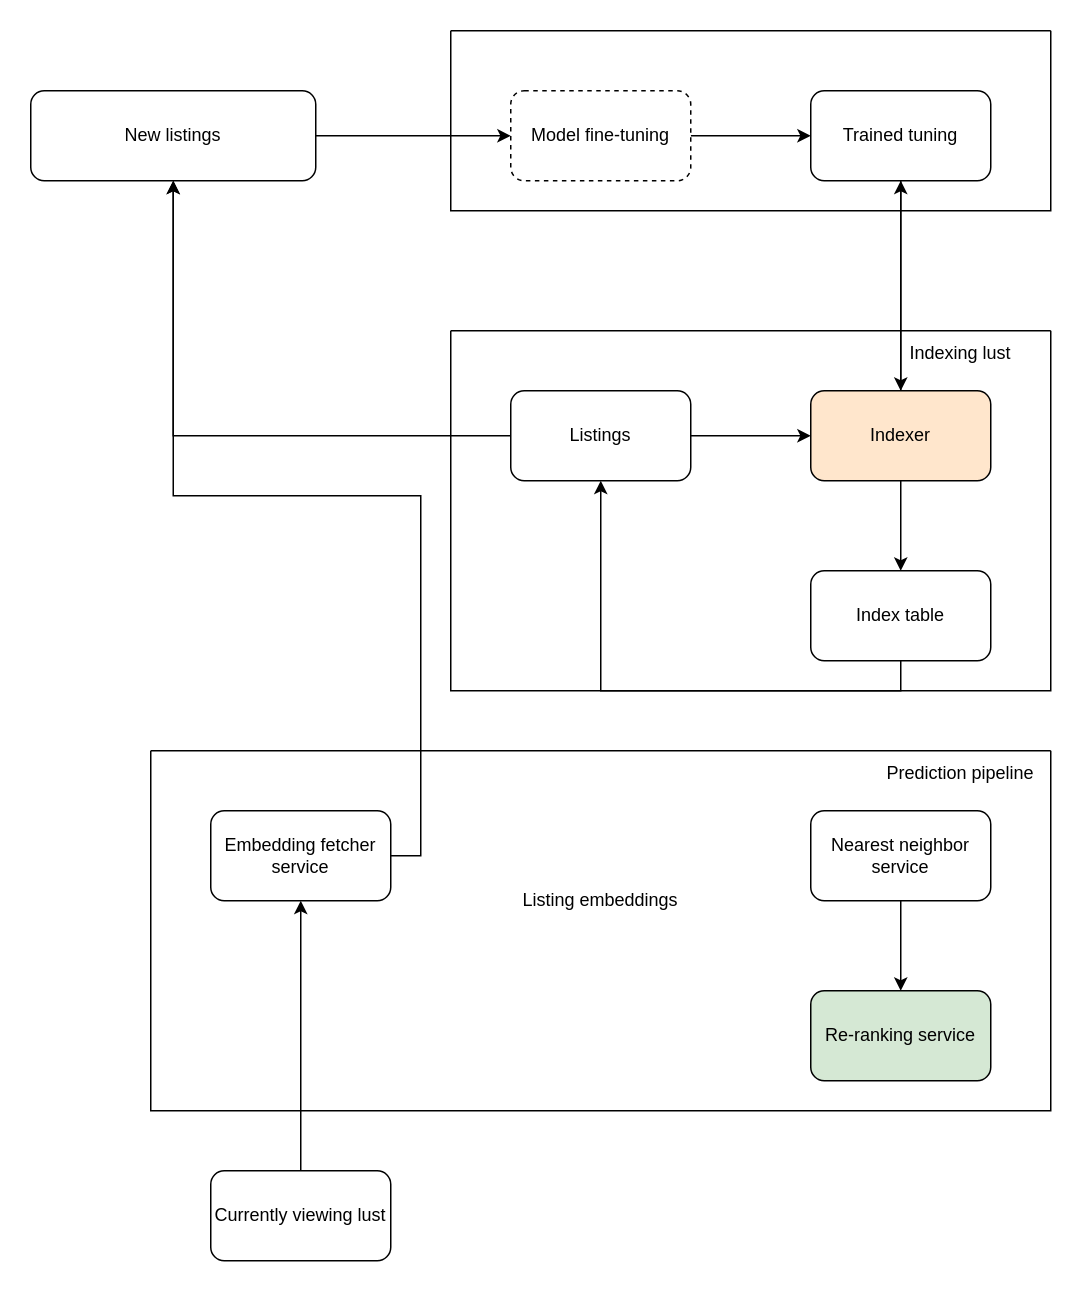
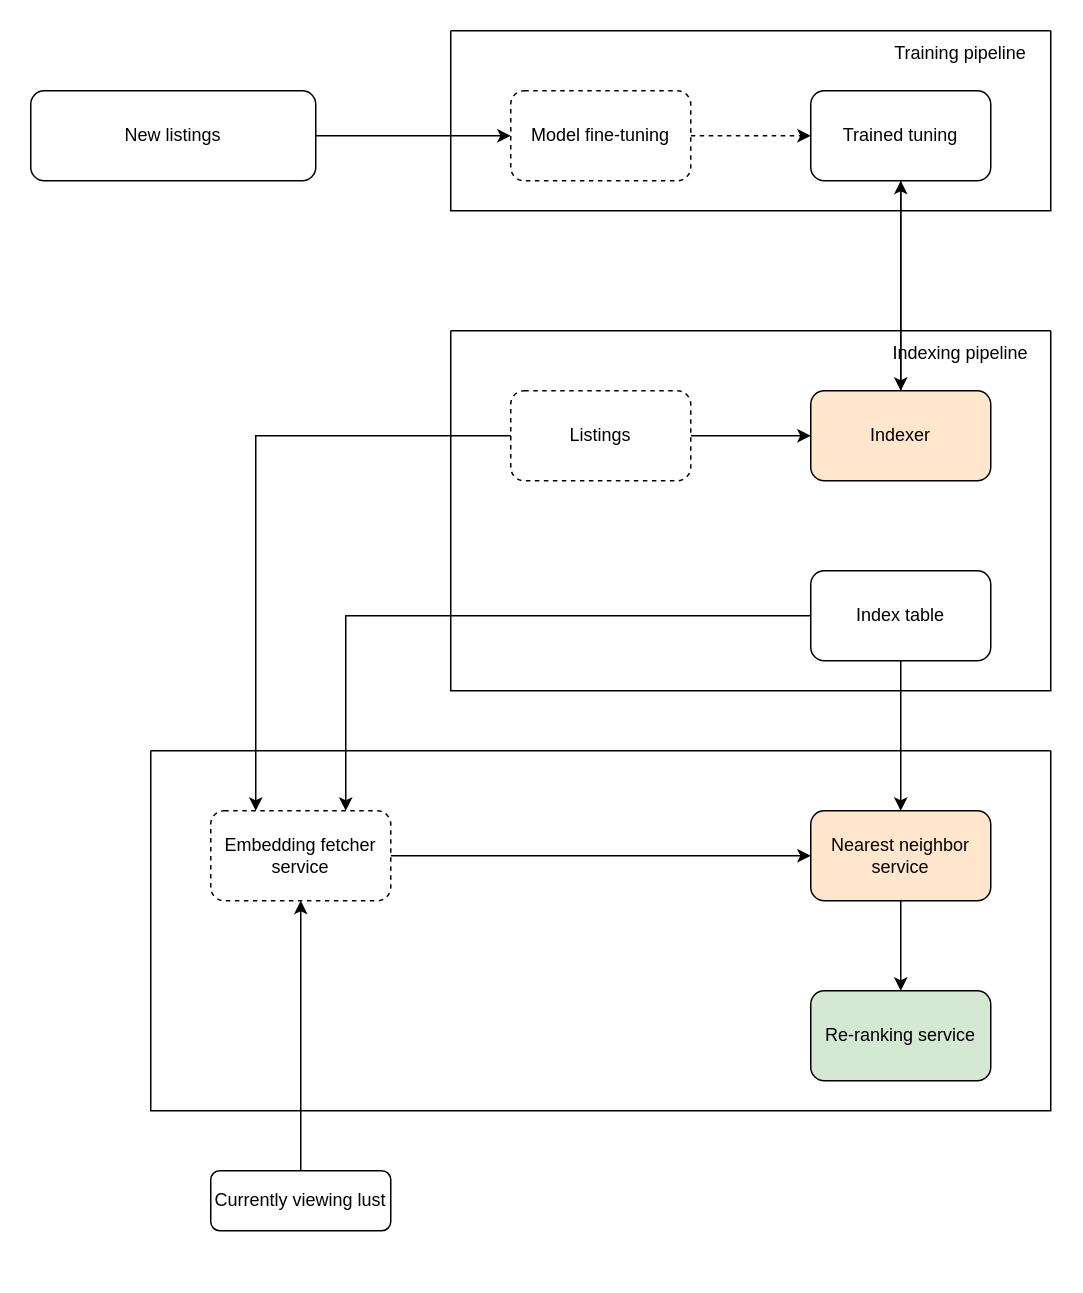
+ <mxCell id="8" value="Training pipeline" style="text;html=1;align=center;verticalAlign=middle;whiteSpace=wrap;rounded=0;" parent="4" vertex="1"><mxGeometry x="280" width="120" height="30" as="geometry" /></mxCell>
- <mxCell id="5" style="edgeStyle=orthogonalEdgeStyle;rounded=0;orthogonalLoop=1;jettySize=auto;html=1;exitX=1;exitY=0.5;exitDx=0;exitDy=0;entryX=0;entryY=0.5;entryDx=0;entryDy=0;" parent="4" source="6" target="7" edge="1"><mxGeometry relative="1" as="geometry" /></mxCell>
+ <mxCell id="5" style="edgeStyle=orthogonalEdgeStyle;rounded=0;orthogonalLoop=1;jettySize=auto;html=1;exitX=1;exitY=0.5;exitDx=0;exitDy=0;entryX=0;entryY=0.5;entryDx=0;entryDy=0;dashed=1;" parent="4" source="6" target="7" edge="1"><mxGeometry relative="1" as="geometry" /></mxCell>
- <mxCell id="15" value="Indexing lust" style="text;html=1;align=center;verticalAlign=middle;whiteSpace=wrap;rounded=0;" parent="9" vertex="1"><mxGeometry x="280" width="120" height="30" as="geometry" /></mxCell>
+ <mxCell id="15" value="Indexing pipeline" style="text;html=1;align=center;verticalAlign=middle;whiteSpace=wrap;rounded=0;" parent="9" vertex="1"><mxGeometry x="280" width="120" height="30" as="geometry" /></mxCell>
- <mxCell id="30" style="edgeStyle=orthogonalEdgeStyle;rounded=0;orthogonalLoop=1;jettySize=auto;html=1;exitX=0;exitY=0.5;exitDx=0;exitDy=0;" edge="1" parent="1" source="11" target="3"><mxGeometry relative="1" as="geometry" /></mxCell>
+ <mxCell id="30" style="edgeStyle=orthogonalEdgeStyle;rounded=0;orthogonalLoop=1;jettySize=auto;html=1;exitX=0;exitY=0.5;exitDx=0;exitDy=0;entryX=0.25;entryY=0;entryDx=0;entryDy=0;" edge="1" parent="1" source="11" target="18"><mxGeometry relative="1" as="geometry" /></mxCell>
- <mxCell id="11" value="Listings" style="rounded=1;whiteSpace=wrap;html=1;" parent="9" vertex="1"><mxGeometry x="40" y="40" width="120" height="60" as="geometry" /></mxCell>
+ <mxCell id="11" value="Listings" style="rounded=1;whiteSpace=wrap;html=1;dashed=1;" parent="9" vertex="1"><mxGeometry x="40" y="40" width="120" height="60" as="geometry" /></mxCell>
- <mxCell id="12" style="edgeStyle=orthogonalEdgeStyle;rounded=0;orthogonalLoop=1;jettySize=auto;html=1;exitX=1;exitY=0.5;exitDx=0;exitDy=0;entryX=0.5;entryY=0;entryDx=0;entryDy=0;" edge="1" parent="9" source="13" target="14"><mxGeometry relative="1" as="geometry" /></mxCell>
- <mxCell id="17" style="edgeStyle=orthogonalEdgeStyle;rounded=0;orthogonalLoop=1;jettySize=auto;html=1;exitX=1;exitY=0.5;exitDx=0;exitDy=0;" edge="1" parent="16" source="18" target="3"><mxGeometry relative="1" as="geometry" /></mxCell>
+ <mxCell id="17" style="edgeStyle=orthogonalEdgeStyle;rounded=0;orthogonalLoop=1;jettySize=auto;html=1;exitX=1;exitY=0.5;exitDx=0;exitDy=0;entryX=0;entryY=0.5;entryDx=0;entryDy=0;" edge="1" parent="16" source="18" target="20"><mxGeometry relative="1" as="geometry" /></mxCell>
- <mxCell id="27" style="edgeStyle=orthogonalEdgeStyle;rounded=0;orthogonalLoop=1;jettySize=auto;html=1;exitX=0.5;exitY=1;exitDx=0;exitDy=0;" parent="1" source="14" target="11" edge="1"><mxGeometry relative="1" as="geometry" /></mxCell>
+ <mxCell id="27" style="edgeStyle=orthogonalEdgeStyle;rounded=0;orthogonalLoop=1;jettySize=auto;html=1;exitX=0.5;exitY=1;exitDx=0;exitDy=0;" parent="1" source="14" target="20" edge="1"><mxGeometry relative="1" as="geometry" /></mxCell>
+ <mxCell id="26" style="edgeStyle=orthogonalEdgeStyle;rounded=0;orthogonalLoop=1;jettySize=auto;html=1;exitX=0;exitY=0.5;exitDx=0;exitDy=0;entryX=0.75;entryY=0;entryDx=0;entryDy=0;" parent="1" source="14" target="18" edge="1"><mxGeometry relative="1" as="geometry" /></mxCell>
- <mxCell id="22" value="Prediction pipeline" style="text;html=1;align=center;verticalAlign=middle;whiteSpace=wrap;rounded=0;" parent="16" vertex="1"><mxGeometry x="480" width="120" height="30" as="geometry" /></mxCell>
- <mxCell id="18" value="Embedding fetcher service" style="rounded=1;whiteSpace=wrap;html=1;" parent="16" vertex="1"><mxGeometry x="40" y="40" width="120" height="60" as="geometry" /></mxCell>
+ <mxCell id="18" value="Embedding fetcher service" style="rounded=1;whiteSpace=wrap;html=1;dashed=1;" parent="16" vertex="1"><mxGeometry x="40" y="40" width="120" height="60" as="geometry" /></mxCell>
- <mxCell id="20" value="Nearest neighbor service" style="rounded=1;whiteSpace=wrap;html=1;" parent="16" vertex="1"><mxGeometry x="440" y="40" width="120" height="60" as="geometry" /></mxCell>
+ <mxCell id="20" value="Nearest neighbor service" style="rounded=1;whiteSpace=wrap;html=1;fillColor=#ffe6cc;" parent="16" vertex="1"><mxGeometry x="440" y="40" width="120" height="60" as="geometry" /></mxCell>
- <mxCell id="23" value="Listing embeddings" style="text;html=1;align=center;verticalAlign=middle;whiteSpace=wrap;rounded=0;" vertex="1" parent="16"><mxGeometry x="240" y="80" width="120" height="40" as="geometry" /></mxCell>
- <mxCell id="25" value="Currently viewing lust" style="rounded=1;whiteSpace=wrap;html=1;" parent="1" vertex="1"><mxGeometry x="140" y="780" width="120" height="60" as="geometry" /></mxCell>
+ <mxCell id="25" value="Currently viewing lust" style="rounded=1;whiteSpace=wrap;html=1;" parent="1" vertex="1"><mxGeometry x="140" y="780" width="120" height="40" as="geometry" /></mxCell>
